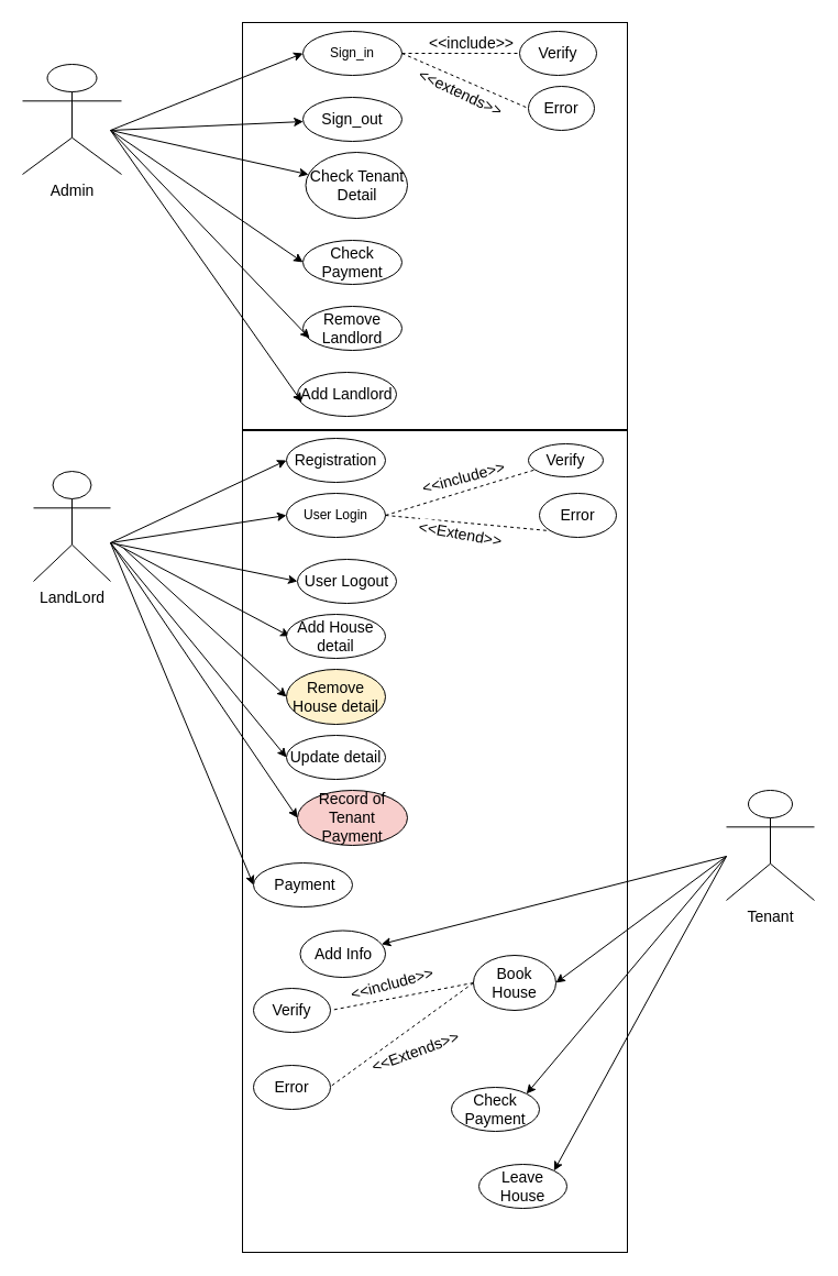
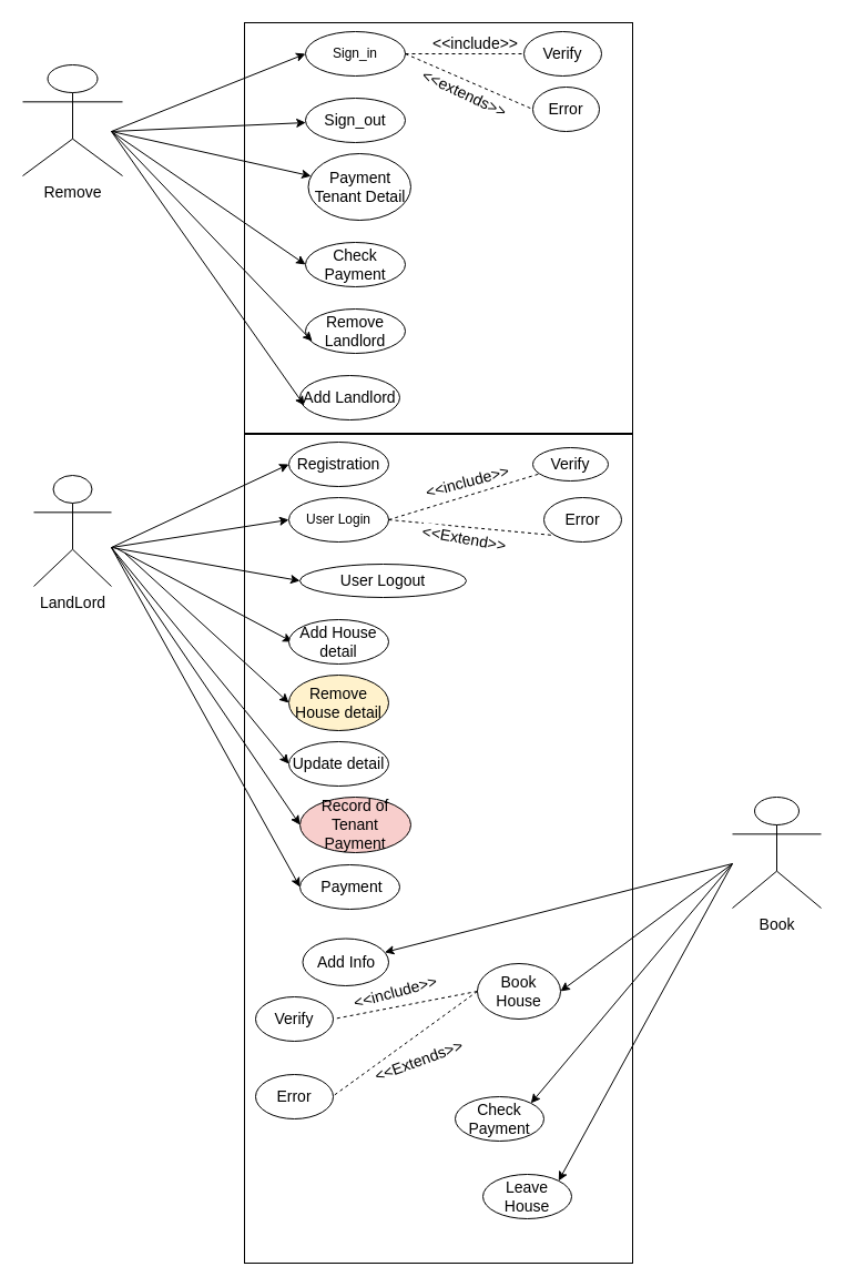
- <mxCell id="5" value="&lt;font style=&quot;font-size: 14px&quot;&gt;Check Tenant Detail&lt;/font&gt;" style="ellipse;whiteSpace=wrap;html=1;" vertex="1" parent="1"><mxGeometry x="277.5" y="138" width="92.5" height="60" as="geometry" /></mxCell>
+ <mxCell id="5" value="&lt;font style=&quot;font-size: 14px&quot;&gt;Payment Tenant Detail&lt;/font&gt;" style="ellipse;whiteSpace=wrap;html=1;" vertex="1" parent="1"><mxGeometry x="277.5" y="138" width="92.5" height="60" as="geometry" /></mxCell>
- <mxCell id="18" value="&lt;font style=&quot;font-size: 14px&quot;&gt;Admin&lt;/font&gt;" style="shape=umlActor;verticalLabelPosition=bottom;verticalAlign=top;html=1;outlineConnect=0;rounded=1;" vertex="1" parent="1"><mxGeometry x="20" y="58" width="90" height="100" as="geometry" /></mxCell>
+ <mxCell id="18" value="&lt;font style=&quot;font-size: 14px&quot;&gt;Remove&lt;/font&gt;" style="shape=umlActor;verticalLabelPosition=bottom;verticalAlign=top;html=1;outlineConnect=0;rounded=1;" vertex="1" parent="1"><mxGeometry x="20" y="58" width="90" height="100" as="geometry" /></mxCell>
- <mxCell id="30" value="&lt;font style=&quot;font-size: 14px&quot;&gt;User Logout&lt;/font&gt;" style="ellipse;whiteSpace=wrap;html=1;" vertex="1" parent="1"><mxGeometry x="270" y="508" width="90" height="40" as="geometry" /></mxCell>
+ <mxCell id="30" value="&lt;font style=&quot;font-size: 14px&quot;&gt;User Logout&lt;/font&gt;" style="ellipse;whiteSpace=wrap;html=1;" vertex="1" parent="1"><mxGeometry x="270" y="508" width="150" height="30" as="geometry" /></mxCell>
- <mxCell id="41" value="&lt;font style=&quot;font-size: 14px&quot;&gt;&amp;nbsp;Payment&lt;/font&gt;" style="ellipse;whiteSpace=wrap;html=1;" vertex="1" parent="1"><mxGeometry x="230" y="784" width="90" height="40" as="geometry" /></mxCell>
+ <mxCell id="41" value="&lt;font style=&quot;font-size: 14px&quot;&gt;&amp;nbsp;Payment&lt;/font&gt;" style="ellipse;whiteSpace=wrap;html=1;" vertex="1" parent="1"><mxGeometry x="270" y="779" width="90" height="40" as="geometry" /></mxCell>
- <mxCell id="48" value="&lt;font style=&quot;font-size: 14px&quot;&gt;Tenant&lt;/font&gt;" style="shape=umlActor;verticalLabelPosition=bottom;verticalAlign=top;html=1;outlineConnect=0;rounded=1;" vertex="1" parent="1"><mxGeometry x="660" y="718" width="80" height="100" as="geometry" /></mxCell>
+ <mxCell id="48" value="&lt;font style=&quot;font-size: 14px&quot;&gt;Book&lt;/font&gt;" style="shape=umlActor;verticalLabelPosition=bottom;verticalAlign=top;html=1;outlineConnect=0;rounded=1;" vertex="1" parent="1"><mxGeometry x="660" y="718" width="80" height="100" as="geometry" /></mxCell>
